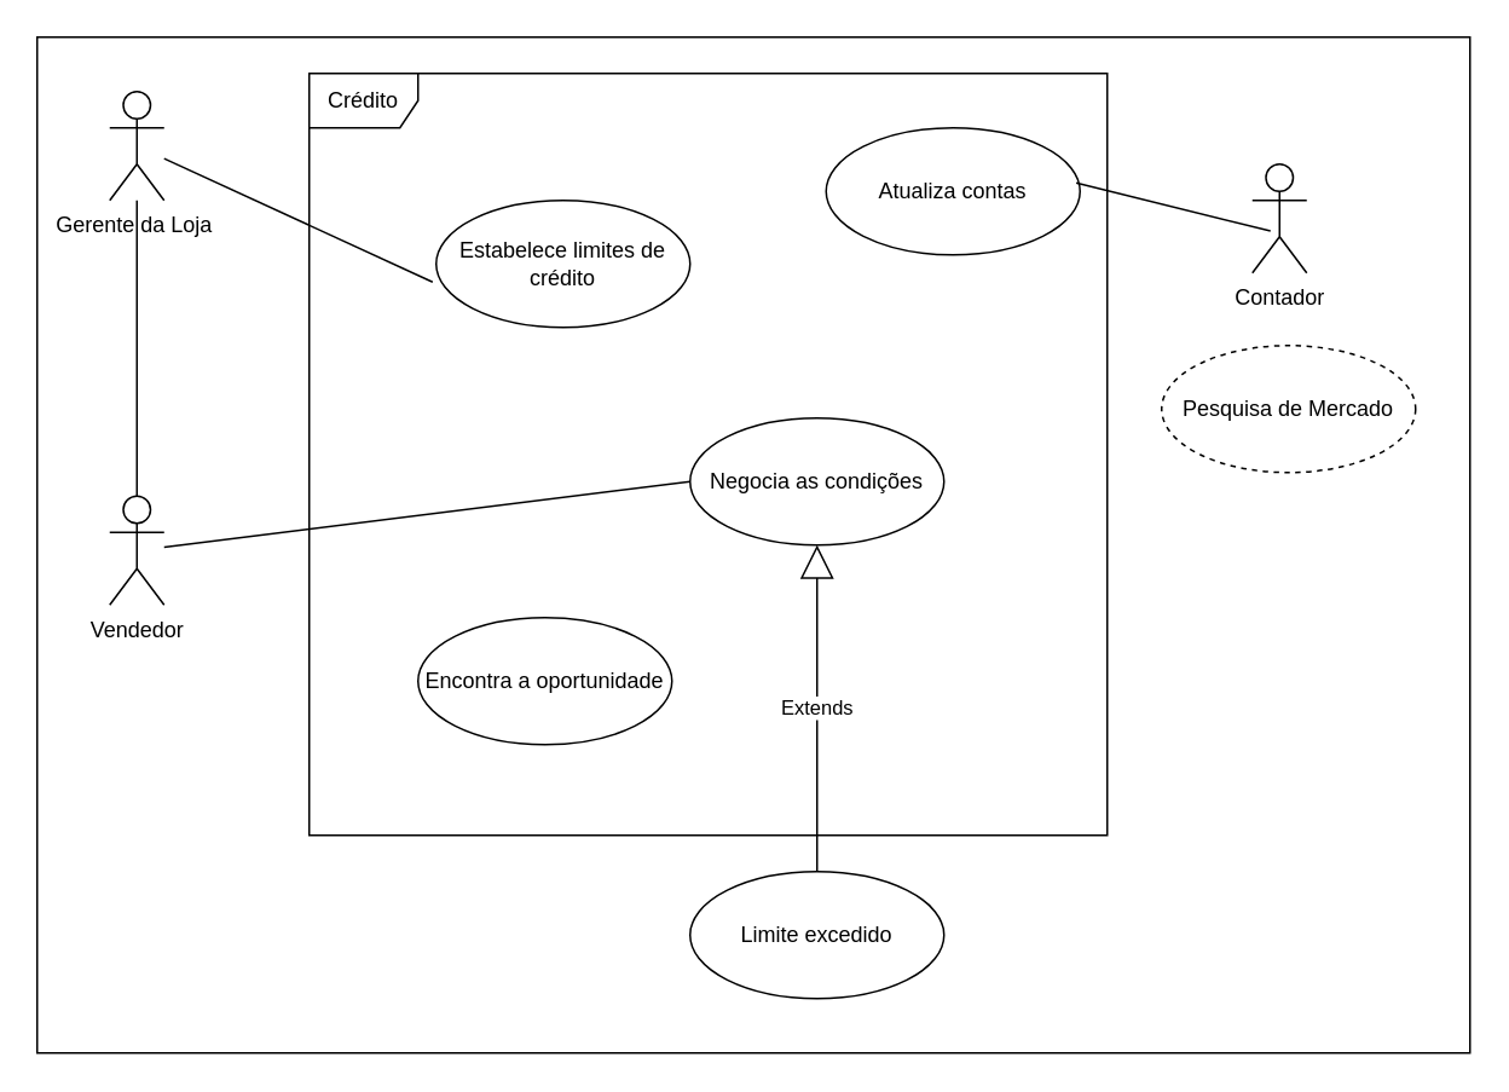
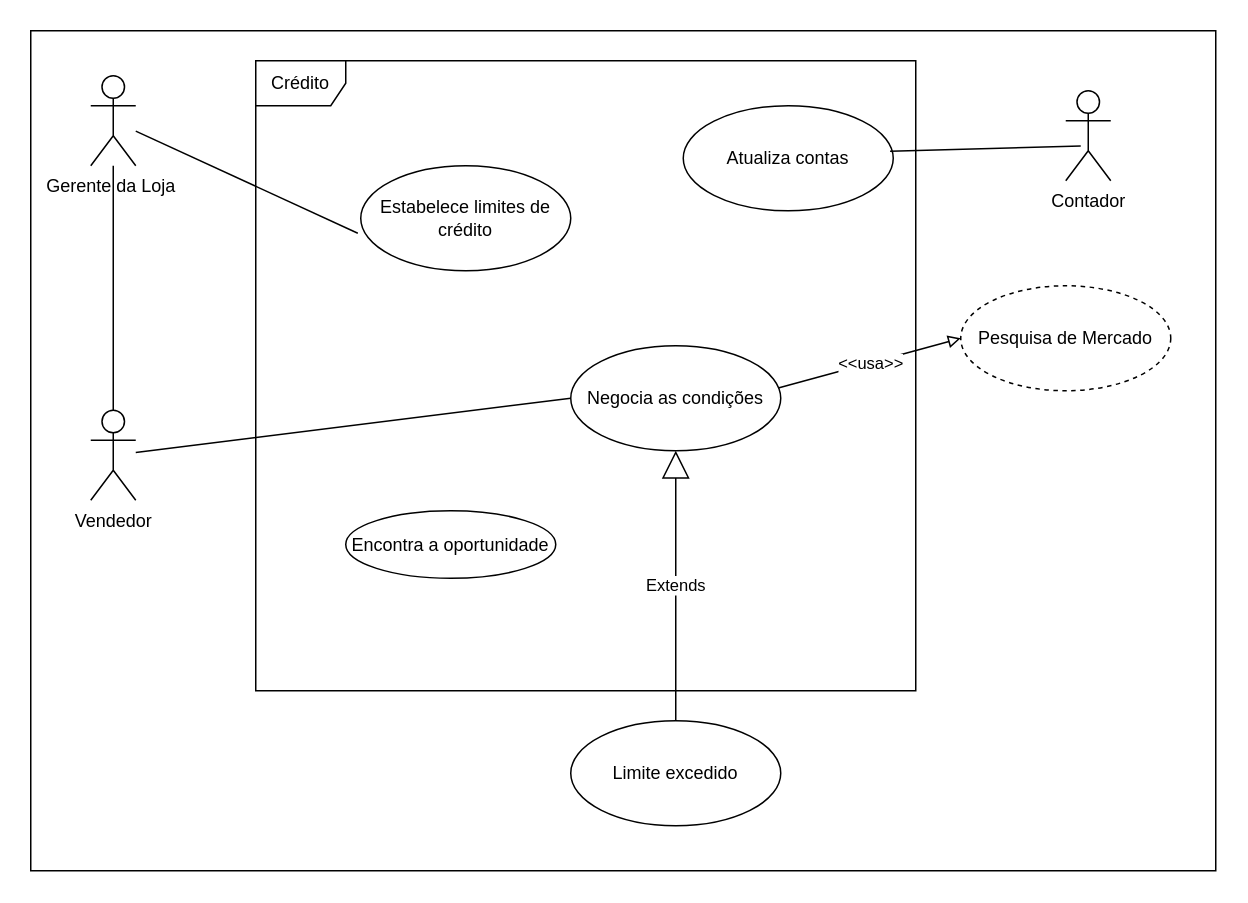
- <mxCell id="18" value="Contador" style="shape=umlActor;verticalLabelPosition=bottom;verticalAlign=top;html=1;" vertex="1" parent="1"><mxGeometry x="690" y="90" width="30" height="60" as="geometry" /></mxCell>
+ <mxCell id="18" value="Contador" style="shape=umlActor;verticalLabelPosition=bottom;verticalAlign=top;html=1;" vertex="1" parent="1"><mxGeometry x="710" y="60" width="30" height="60" as="geometry" /></mxCell>
+ <mxCell id="15" value="" style="endArrow=block;html=1;exitX=0.988;exitY=0.402;exitDx=0;exitDy=0;exitPerimeter=0;entryX=0;entryY=0.5;entryDx=0;entryDy=0;endFill=0;" edge="1" parent="1" source="11" target="14"><mxGeometry relative="1" as="geometry"><mxPoint x="750" y="320" as="sourcePoint" /><mxPoint x="850" y="320" as="targetPoint" /></mxGeometry></mxCell>
+ <mxCell id="16" value="&amp;lt;&amp;lt;usa&amp;gt;&amp;gt;" style="edgeLabel;resizable=0;html=1;align=center;verticalAlign=middle;" connectable="0" vertex="1" parent="15"><mxGeometry relative="1" as="geometry" /></mxCell>
- <mxCell id="10" value="Encontra a oportunidade" style="ellipse;whiteSpace=wrap;html=1;" vertex="1" parent="1"><mxGeometry x="230" y="340" width="140" height="70" as="geometry" /></mxCell>
+ <mxCell id="10" value="Encontra a oportunidade" style="ellipse;whiteSpace=wrap;html=1;" vertex="1" parent="1"><mxGeometry x="230" y="340" width="140" height="45" as="geometry" /></mxCell>
